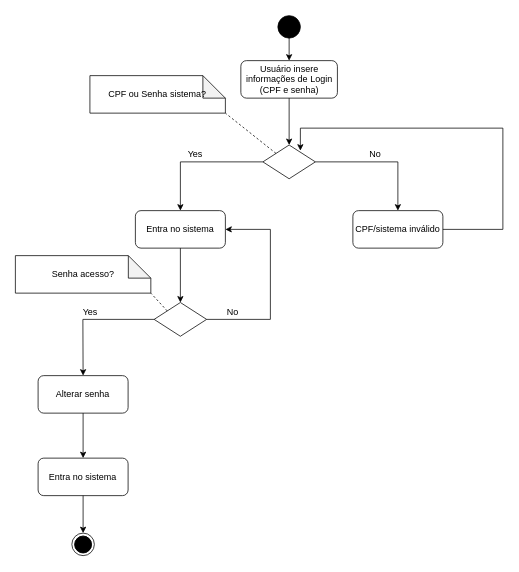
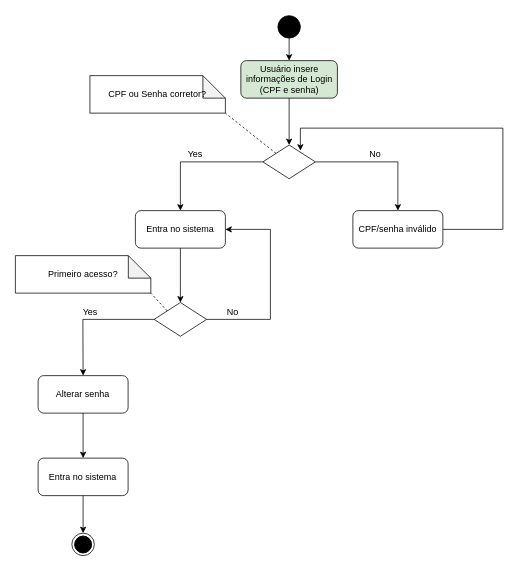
- <mxCell id="3" value="Usuário insere informações de Login (CPF e senha)" style="rounded=1;whiteSpace=wrap;html=1;" vertex="1" parent="1"><mxGeometry x="320.63" y="80" width="128.75" height="50" as="geometry" /></mxCell>
+ <mxCell id="3" value="Usuário insere informações de Login (CPF e senha)" style="rounded=1;whiteSpace=wrap;html=1;fillColor=#d5e8d4;" vertex="1" parent="1"><mxGeometry x="320.63" y="80" width="128.75" height="50" as="geometry" /></mxCell>
- <mxCell id="9" value="CPF ou Senha sistema?" style="shape=note;whiteSpace=wrap;html=1;backgroundOutline=1;darkOpacity=0.05;" vertex="1" parent="1"><mxGeometry x="119.38" y="100" width="180.62" height="50" as="geometry" /></mxCell>
+ <mxCell id="9" value="CPF ou Senha corretor?" style="shape=note;whiteSpace=wrap;html=1;backgroundOutline=1;darkOpacity=0.05;" vertex="1" parent="1"><mxGeometry x="119.38" y="100" width="180.62" height="50" as="geometry" /></mxCell>
- <mxCell id="8" value="CPF/sistema inválido" style="rounded=1;whiteSpace=wrap;html=1;" vertex="1" parent="1"><mxGeometry x="470" y="280" width="120" height="50" as="geometry" /></mxCell>
+ <mxCell id="8" value="CPF/senha inválido" style="rounded=1;whiteSpace=wrap;html=1;" vertex="1" parent="1"><mxGeometry x="470" y="280" width="120" height="50" as="geometry" /></mxCell>
- <mxCell id="18" value="Senha acesso?" style="shape=note;whiteSpace=wrap;html=1;backgroundOutline=1;darkOpacity=0.05;" vertex="1" parent="1"><mxGeometry x="20" y="340" width="180.62" height="50" as="geometry" /></mxCell>
+ <mxCell id="18" value="Primeiro acesso?" style="shape=note;whiteSpace=wrap;html=1;backgroundOutline=1;darkOpacity=0.05;" vertex="1" parent="1"><mxGeometry x="20" y="340" width="180.62" height="50" as="geometry" /></mxCell>
